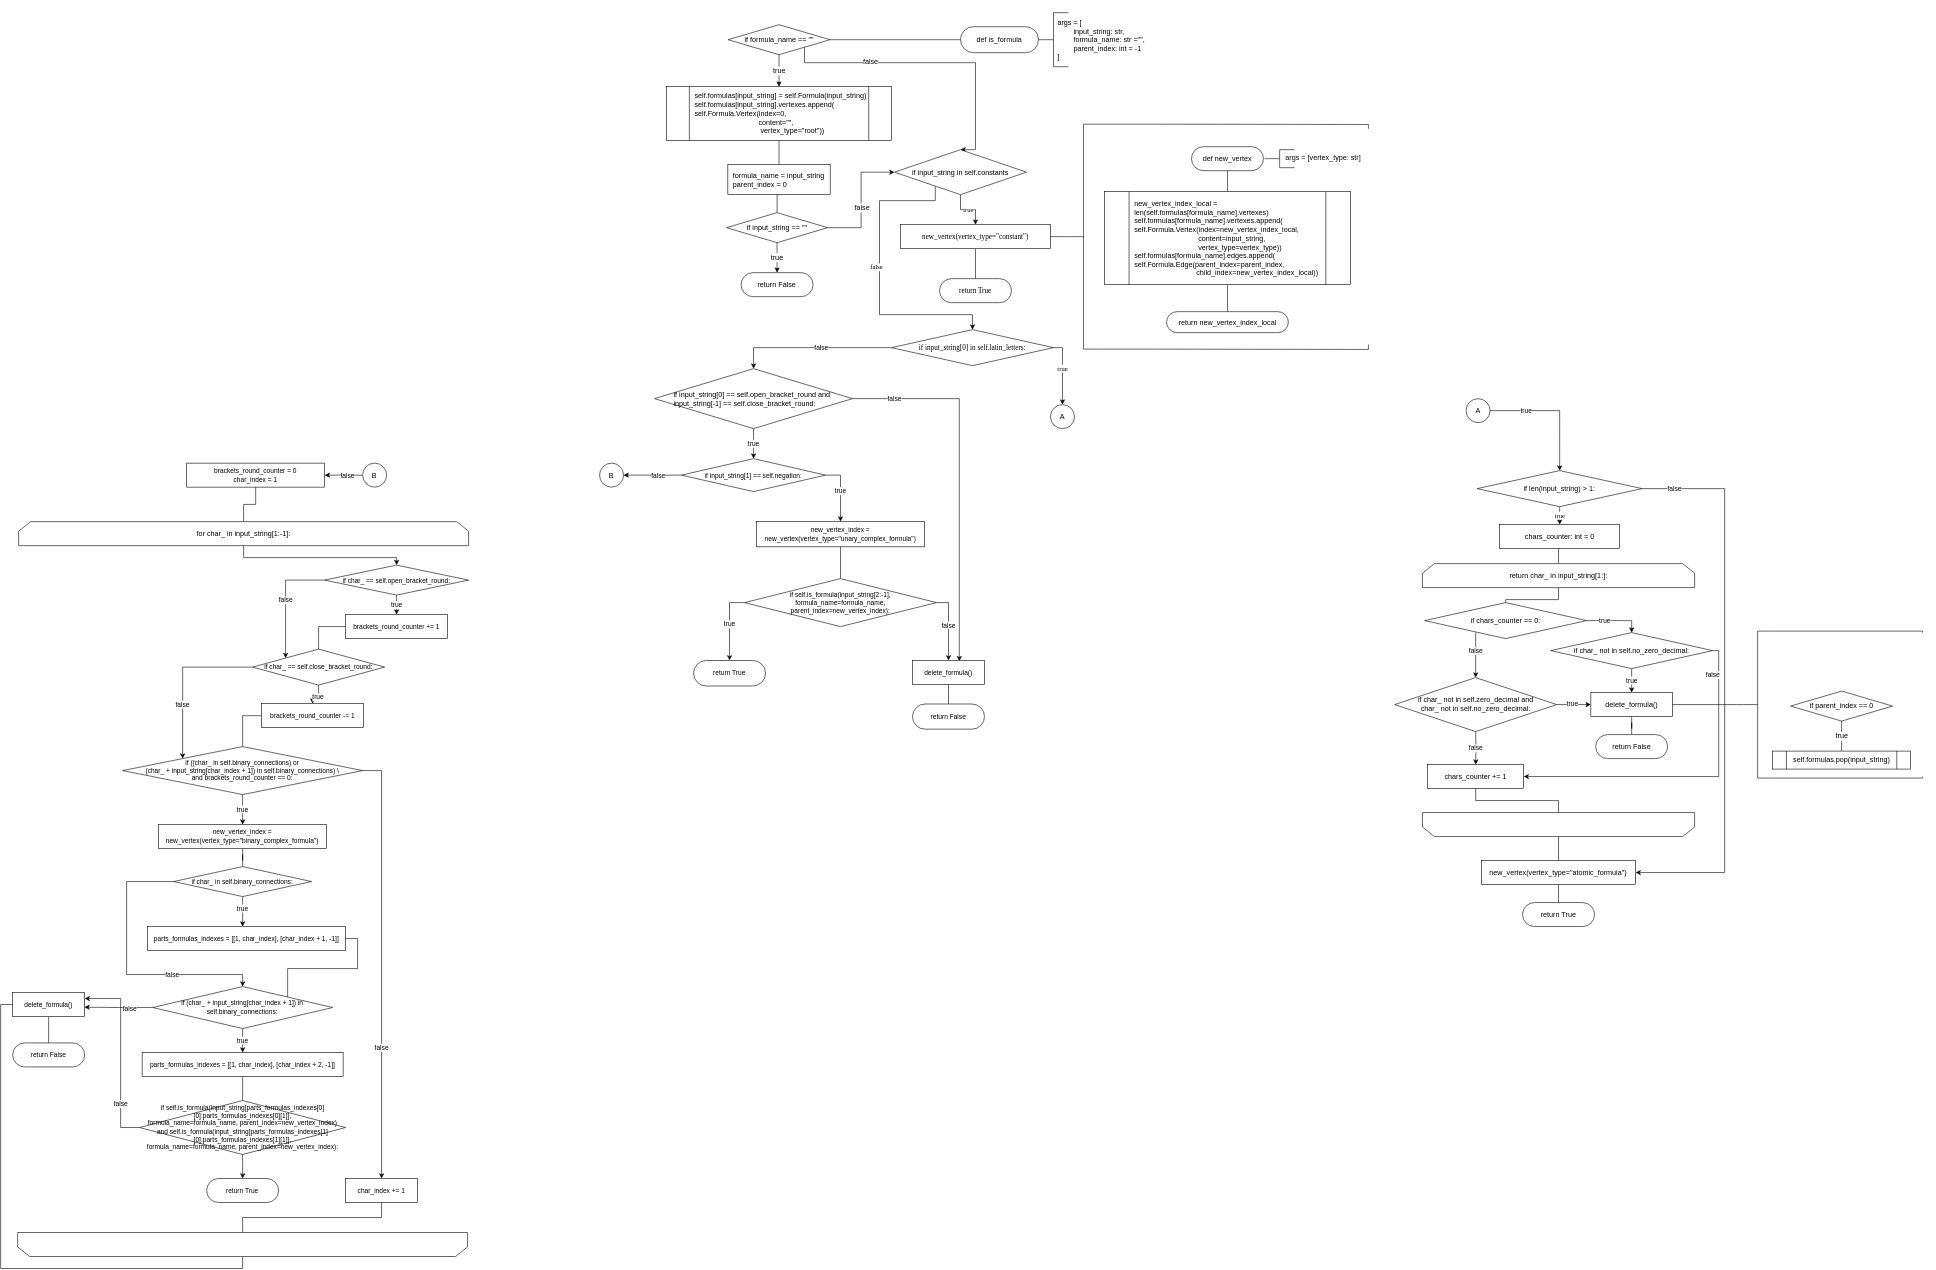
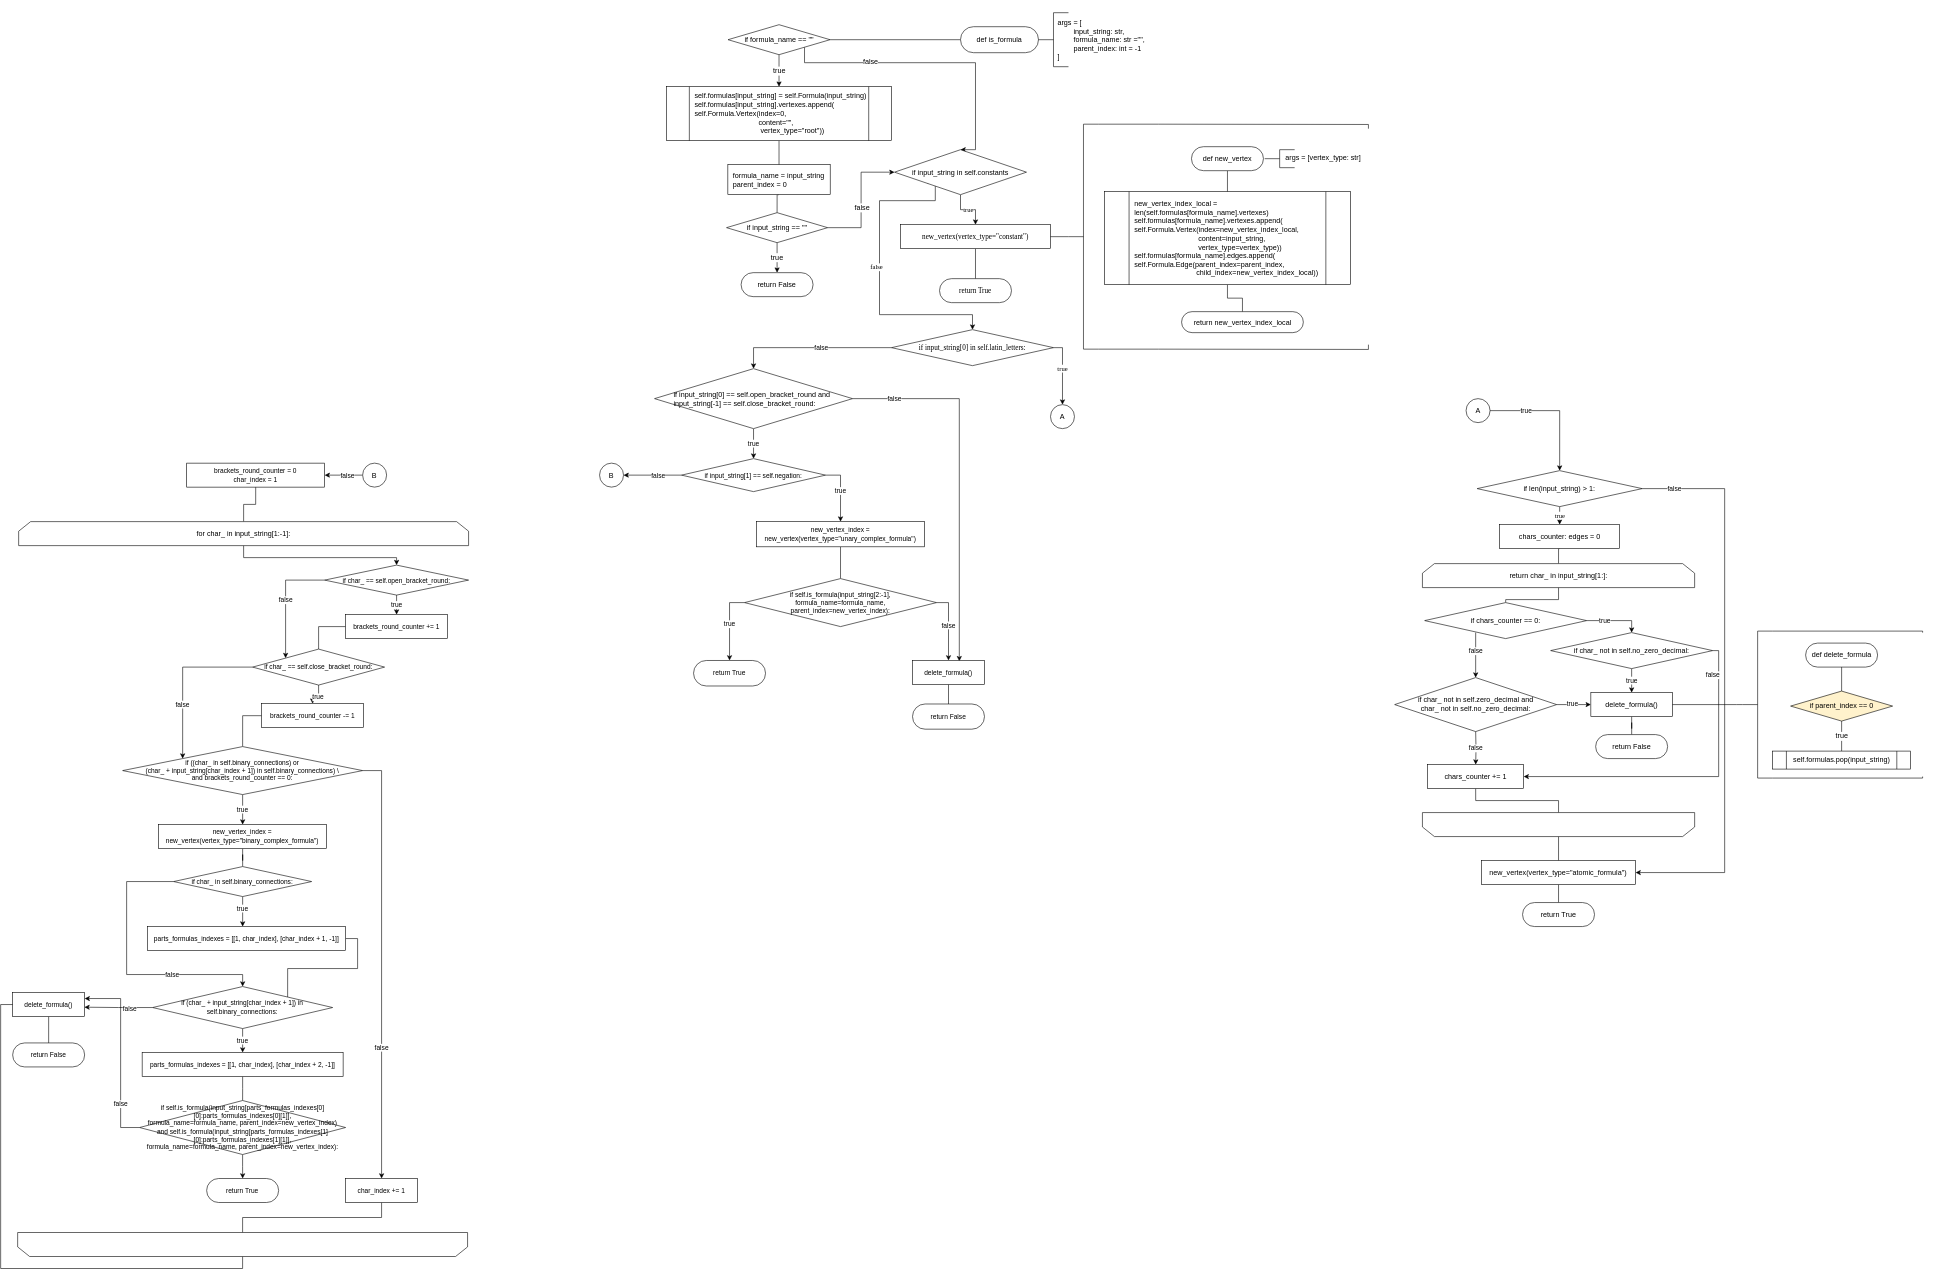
- <mxCell id="30" value="&lt;pre style=&quot;&quot;&gt;&lt;font style=&quot;&quot; face=&quot;Helvetica&quot;&gt;return new_vertex_index_local&lt;/font&gt;&lt;/pre&gt;" style="rounded=1;whiteSpace=wrap;html=1;shadow=0;glass=0;labelBackgroundColor=none;sketch=0;strokeWidth=1;fontFamily=Helvetica;fontSize=12;fontColor=#000000;arcSize=50;" parent="1" vertex="1"><mxGeometry x="1943.5" y="519" width="203" height="35" as="geometry" /></mxCell>
+ <mxCell id="30" value="&lt;pre style=&quot;&quot;&gt;&lt;font style=&quot;&quot; face=&quot;Helvetica&quot;&gt;return new_vertex_index_local&lt;/font&gt;&lt;/pre&gt;" style="rounded=1;whiteSpace=wrap;html=1;shadow=0;glass=0;labelBackgroundColor=none;sketch=0;strokeWidth=1;fontFamily=Helvetica;fontSize=12;fontColor=#000000;arcSize=50;" parent="1" vertex="1"><mxGeometry x="1968.5" y="519" width="203" height="35" as="geometry" /></mxCell>
- <mxCell id="51" value="&lt;div style=&quot;&quot;&gt;chars_counter: int = &lt;span style=&quot;&quot;&gt;0&lt;/span&gt;&lt;/div&gt;" style="rounded=0;whiteSpace=wrap;html=1;labelBackgroundColor=none;strokeWidth=1;fontFamily=Helvetica;fontColor=default;" parent="1" vertex="1"><mxGeometry x="2498.75" y="874" width="200" height="40" as="geometry" /></mxCell>
+ <mxCell id="51" value="&lt;div style=&quot;&quot;&gt;chars_counter: edges = &lt;span style=&quot;&quot;&gt;0&lt;/span&gt;&lt;/div&gt;" style="rounded=0;whiteSpace=wrap;html=1;labelBackgroundColor=none;strokeWidth=1;fontFamily=Helvetica;fontColor=default;" parent="1" vertex="1"><mxGeometry x="2498.75" y="874" width="200" height="40" as="geometry" /></mxCell>
+ <mxCell id="20" value="def delete_formula" style="rounded=1;whiteSpace=wrap;html=1;shadow=0;glass=0;labelBackgroundColor=none;sketch=0;strokeWidth=1;fontFamily=Helvetica;fontSize=12;fontColor=#000000;arcSize=50;" parent="1" vertex="1"><mxGeometry x="3008.75" y="1071.5" width="120" height="40" as="geometry" /></mxCell>
+ <mxCell id="19" style="edgeStyle=orthogonalEdgeStyle;rounded=0;orthogonalLoop=1;jettySize=auto;html=1;exitX=0.5;exitY=1;exitDx=0;exitDy=0;entryX=0.5;entryY=0;entryDx=0;entryDy=0;fontFamily=Helvetica;fontSize=12;fontColor=#000000;endArrow=none;endFill=0;" parent="1" source="20" target="22" edge="1"><mxGeometry relative="1" as="geometry" /></mxCell>
- <mxCell id="22" value="if parent_index == 0" style="rhombus;whiteSpace=wrap;html=1;rounded=0;shadow=0;glass=0;labelBackgroundColor=none;sketch=0;strokeWidth=1;fontFamily=Helvetica;fontSize=12;fontColor=#000000;" parent="1" vertex="1"><mxGeometry x="2983.75" y="1151.5" width="170" height="50" as="geometry" /></mxCell>
+ <mxCell id="22" value="if parent_index == 0" style="rhombus;whiteSpace=wrap;html=1;rounded=0;shadow=0;glass=0;labelBackgroundColor=none;sketch=0;strokeWidth=1;fontFamily=Helvetica;fontSize=12;fontColor=#000000;fillColor=#fff2cc;" parent="1" vertex="1"><mxGeometry x="2983.75" y="1151.5" width="170" height="50" as="geometry" /></mxCell>
